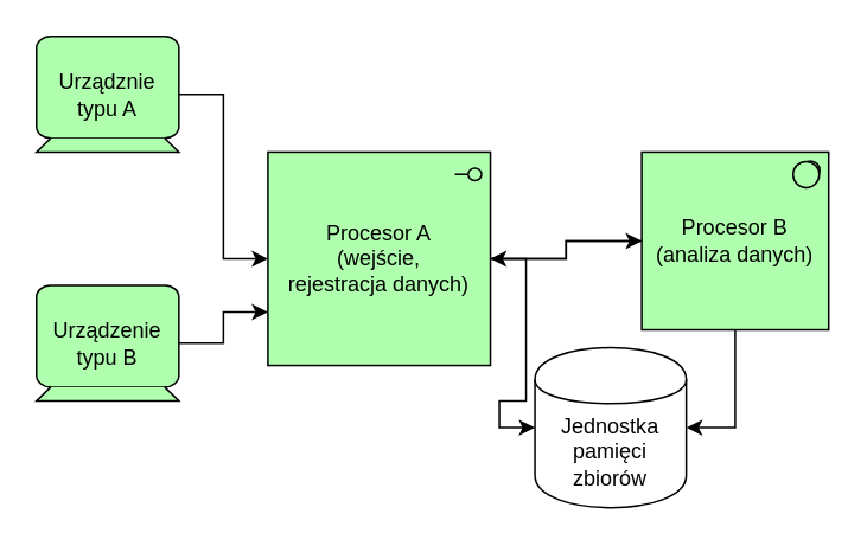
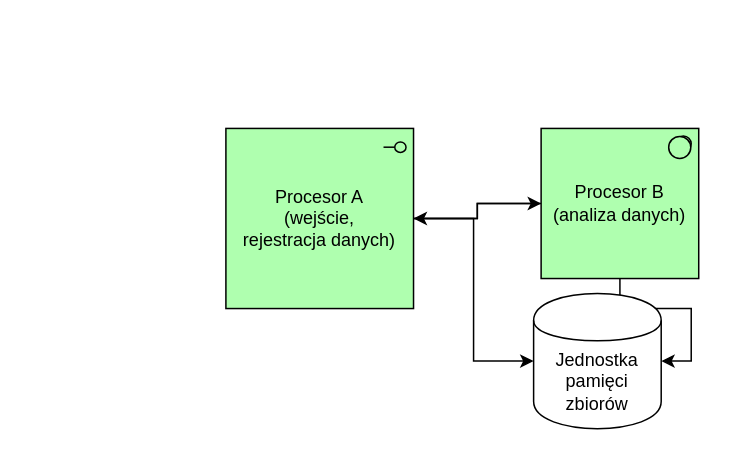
- <mxCell id="3" value="Urządznie typu A" style="html=1;outlineConnect=0;whiteSpace=wrap;fillColor=#AFFFAF;strokeColor=#000000;shape=mxgraph.archimate3.device;" vertex="1" parent="1"><mxGeometry x="20" y="20" width="80" height="65" as="geometry" /></mxCell>
- <mxCell id="2" style="edgeStyle=orthogonalEdgeStyle;rounded=0;orthogonalLoop=1;jettySize=auto;html=1;entryX=0;entryY=0.5;entryDx=0;entryDy=0;entryPerimeter=0;" edge="1" parent="1" source="3" target="8"><mxGeometry relative="1" as="geometry" /></mxCell>
- <mxCell id="4" style="edgeStyle=orthogonalEdgeStyle;rounded=0;orthogonalLoop=1;jettySize=auto;html=1;entryX=0;entryY=0.75;entryDx=0;entryDy=0;entryPerimeter=0;" edge="1" parent="1" source="5" target="8"><mxGeometry relative="1" as="geometry" /></mxCell>
- <mxCell id="5" value="Urządzenie typu B" style="html=1;outlineConnect=0;whiteSpace=wrap;fillColor=#AFFFAF;strokeColor=#000000;shape=mxgraph.archimate3.device;" vertex="1" parent="1"><mxGeometry x="20" y="160" width="80" height="65" as="geometry" /></mxCell>
- <mxCell id="12" value="Jednostka pamięci zbiorów" style="shape=cylinder;whiteSpace=wrap;html=1;boundedLbl=1;backgroundOutline=1;" vertex="1" parent="1"><mxGeometry x="300" y="195" width="85" height="90" as="geometry" /></mxCell>
+ <mxCell id="12" value="Jednostka pamięci zbiorów" style="shape=cylinder;whiteSpace=wrap;html=1;boundedLbl=1;backgroundOutline=1;" vertex="1" parent="1"><mxGeometry x="355" y="195" width="85" height="90" as="geometry" /></mxCell>
